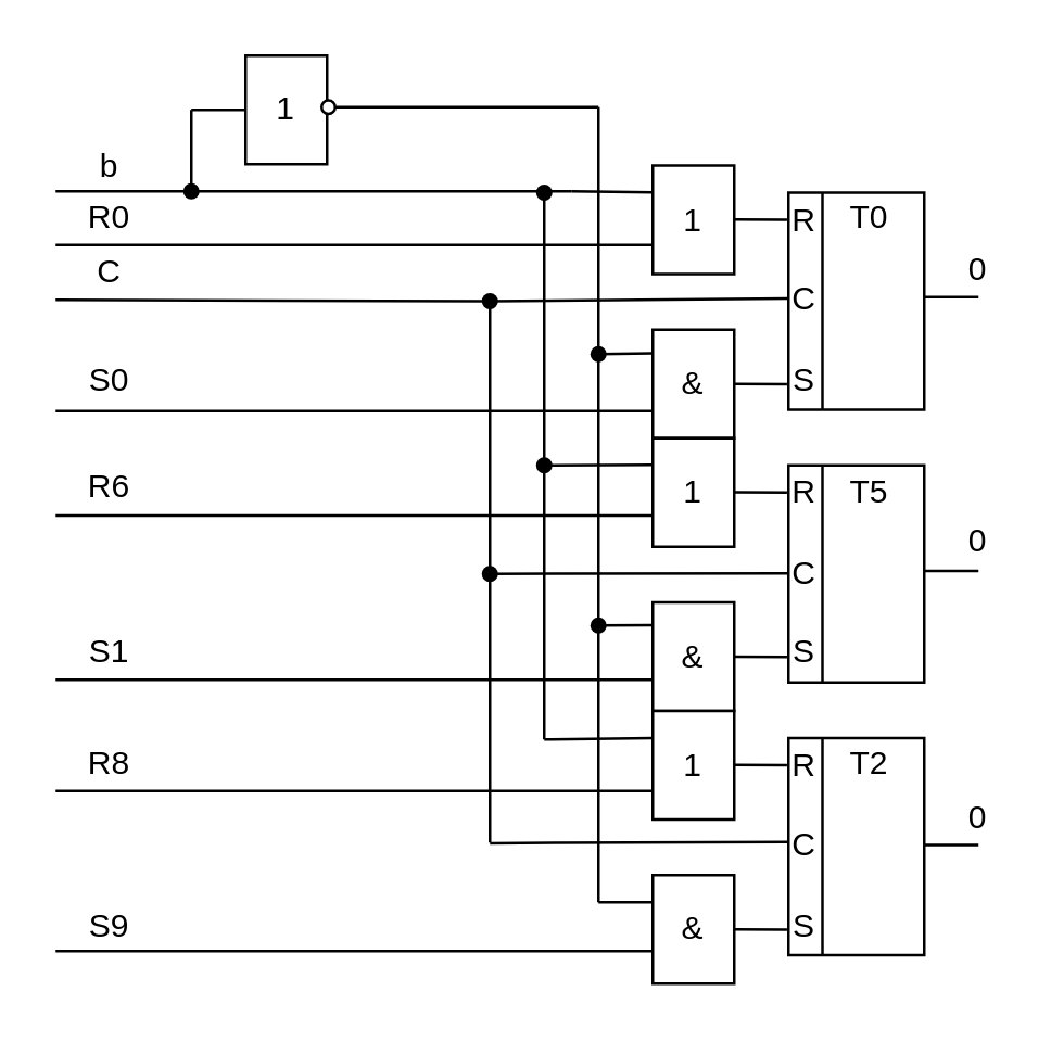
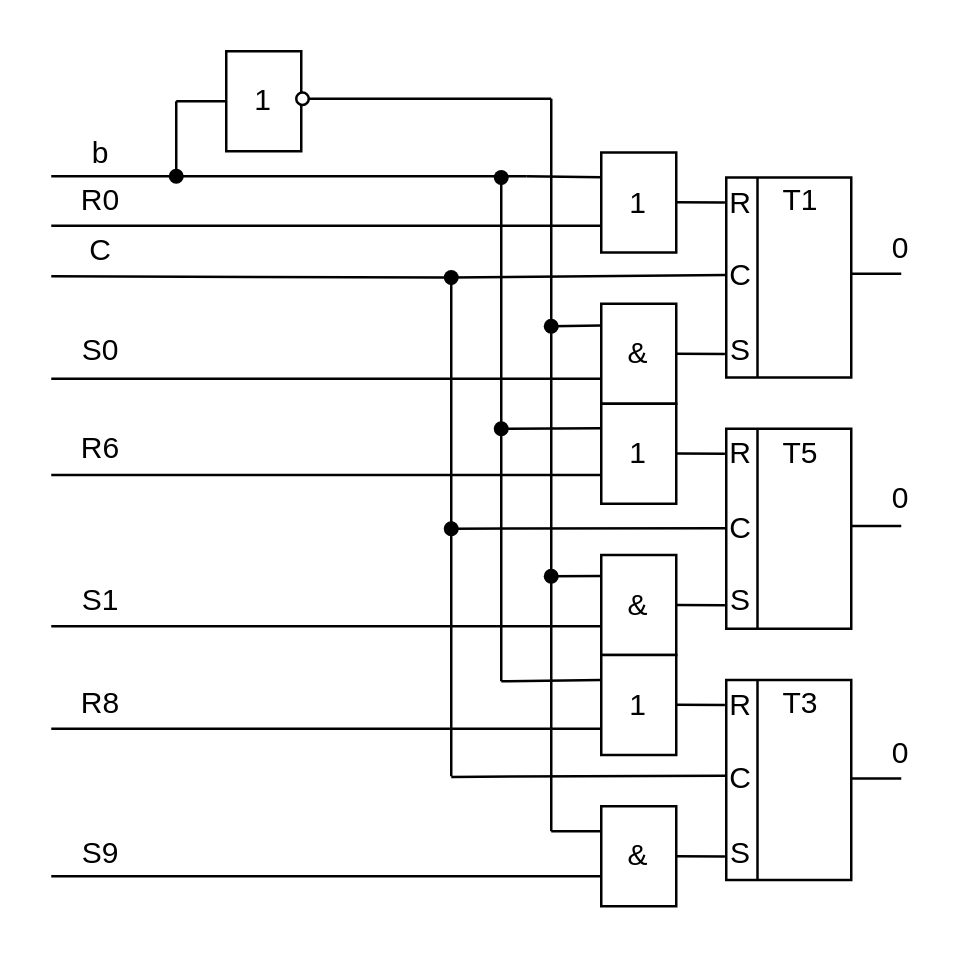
- <mxCell id="9" value="T0" style="text;html=1;strokeColor=none;fillColor=none;align=center;verticalAlign=middle;whiteSpace=wrap;rounded=0;" parent="1" vertex="1"><mxGeometry x="300" y="70.5" width="40" height="19.5" as="geometry" /></mxCell>
+ <mxCell id="9" value="T1" style="text;html=1;strokeColor=none;fillColor=none;align=center;verticalAlign=middle;whiteSpace=wrap;rounded=0;" parent="1" vertex="1"><mxGeometry x="300" y="70.5" width="40" height="19.5" as="geometry" /></mxCell>
- <mxCell id="29" value="T2" style="text;html=1;strokeColor=none;fillColor=none;align=center;verticalAlign=middle;whiteSpace=wrap;rounded=0;" parent="1" vertex="1"><mxGeometry x="300" y="271.5" width="40" height="19.5" as="geometry" /></mxCell>
+ <mxCell id="29" value="T3" style="text;html=1;strokeColor=none;fillColor=none;align=center;verticalAlign=middle;whiteSpace=wrap;rounded=0;" parent="1" vertex="1"><mxGeometry x="300" y="271.5" width="40" height="19.5" as="geometry" /></mxCell>
